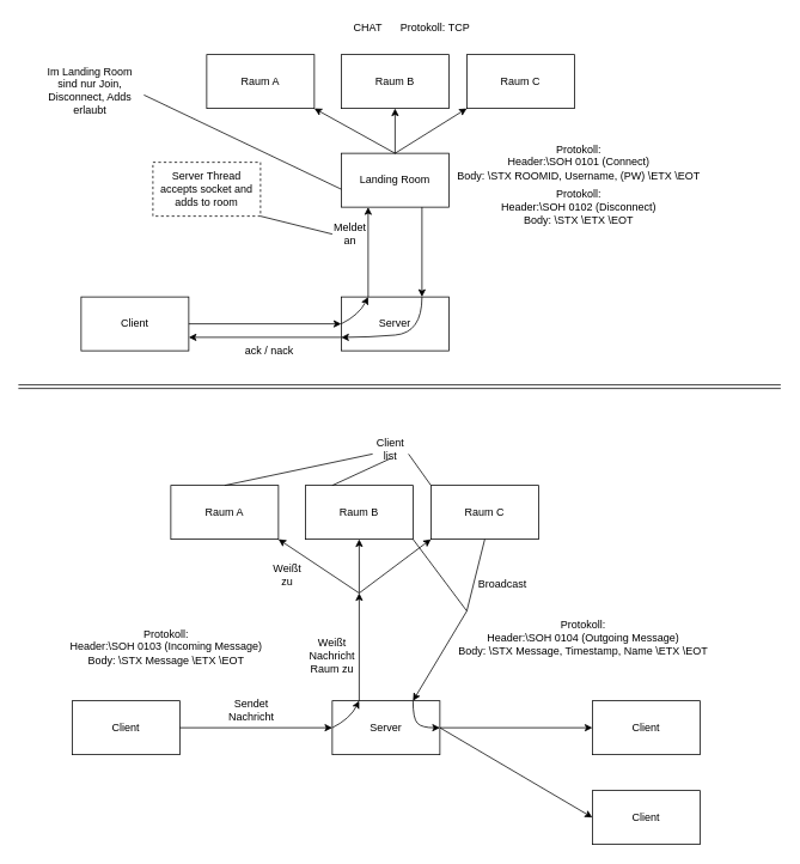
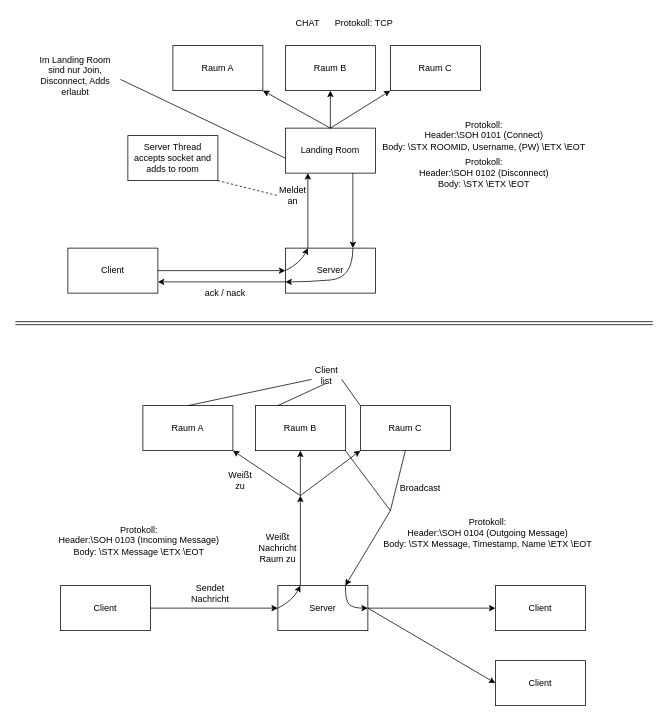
- <mxCell id="29" value="Server Thread accepts socket and adds to room" style="rounded=0;whiteSpace=wrap;html=1;dashed=1;" parent="1" vertex="1"><mxGeometry x="170" y="180" width="120" height="60" as="geometry" /></mxCell>
+ <mxCell id="29" value="Server Thread accepts socket and adds to room" style="rounded=0;whiteSpace=wrap;html=1;" parent="1" vertex="1"><mxGeometry x="170" y="180" width="120" height="60" as="geometry" /></mxCell>
- <mxCell id="30" value="" style="endArrow=none;html=1;entryX=0;entryY=0.5;entryDx=0;entryDy=0;exitX=1;exitY=1;exitDx=0;exitDy=0;" parent="1" source="29" target="8" edge="1"><mxGeometry width="50" height="50" relative="1" as="geometry"><mxPoint x="300" y="280" as="sourcePoint" /><mxPoint x="350" y="230" as="targetPoint" /></mxGeometry></mxCell>
+ <mxCell id="30" value="" style="endArrow=none;html=1;entryX=0;entryY=0.5;entryDx=0;entryDy=0;exitX=1;exitY=1;exitDx=0;exitDy=0;dashed=1;" parent="1" source="29" target="8" edge="1"><mxGeometry width="50" height="50" relative="1" as="geometry"><mxPoint x="300" y="280" as="sourcePoint" /><mxPoint x="350" y="230" as="targetPoint" /></mxGeometry></mxCell>
